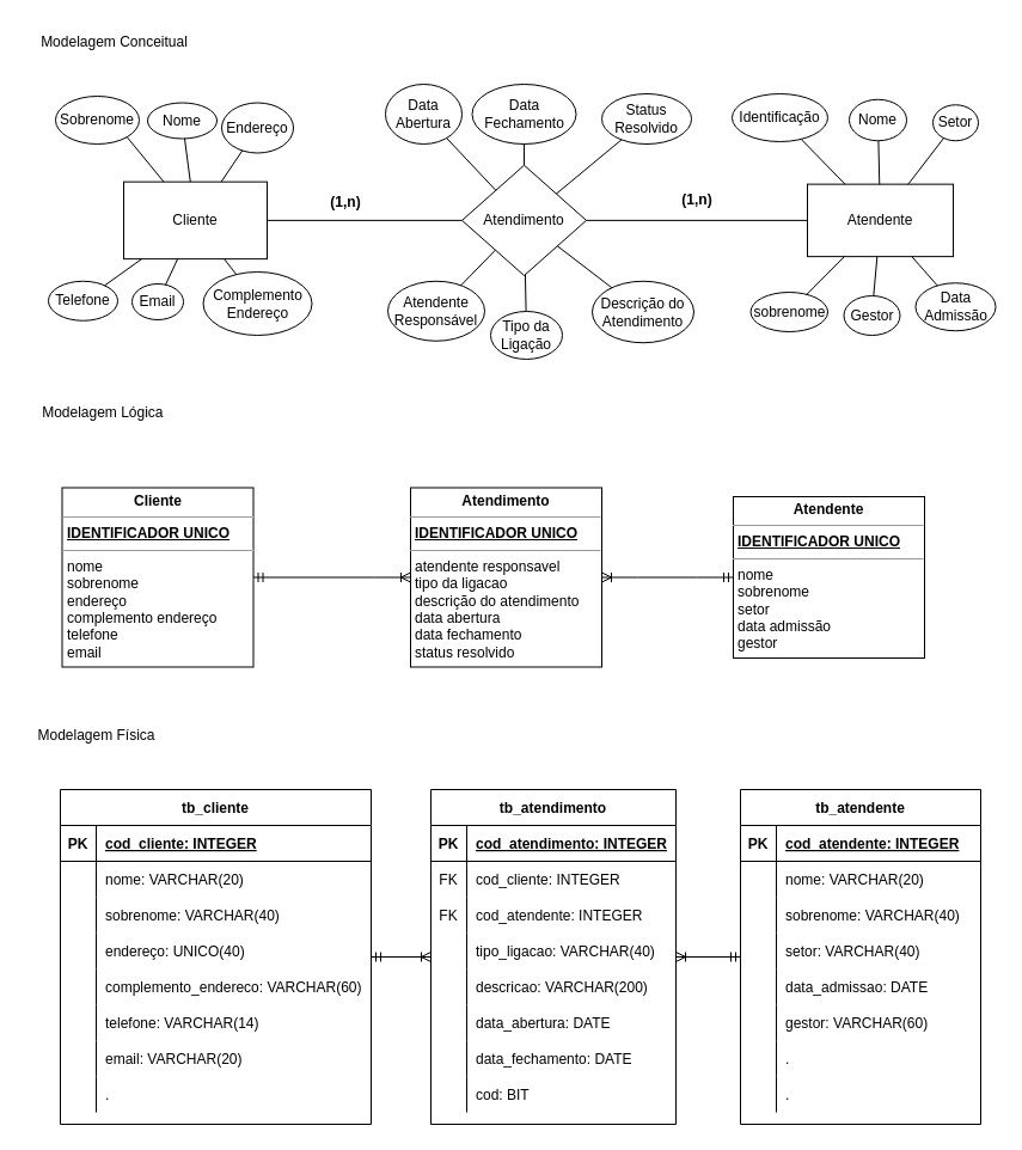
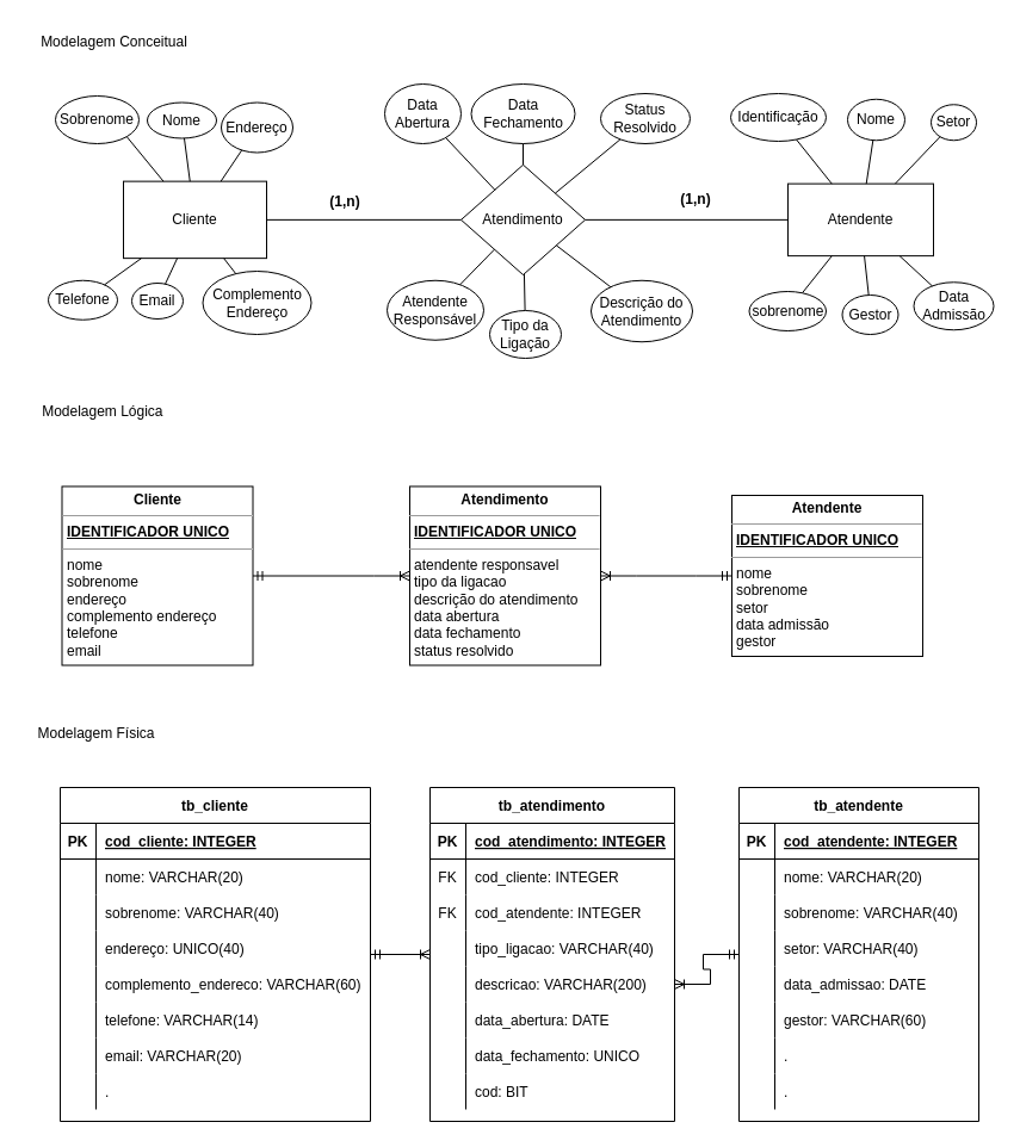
- <mxCell id="7" value="Atendente" style="rounded=0;whiteSpace=wrap;html=1;" vertex="1" parent="1"><mxGeometry x="675" y="153.63" width="122" height="60.5" as="geometry" /></mxCell>
+ <mxCell id="7" value="Atendente" style="rounded=0;whiteSpace=wrap;html=1;" vertex="1" parent="1"><mxGeometry x="660" y="153.63" width="122" height="60.5" as="geometry" /></mxCell>
- <mxCell id="127" value="" style="edgeStyle=entityRelationEdgeStyle;fontSize=12;html=1;endArrow=ERoneToMany;startArrow=ERmandOne;rounded=0;" edge="1" parent="1" source="101" target="76"><mxGeometry width="100" height="100" relative="1" as="geometry"><mxPoint x="370" y="780" as="sourcePoint" /><mxPoint x="470" y="680" as="targetPoint" /></mxGeometry></mxCell>
+ <mxCell id="127" value="" style="edgeStyle=entityRelationEdgeStyle;fontSize=12;html=1;endArrow=ERoneToMany;startArrow=ERmandOne;rounded=0;" edge="1" parent="1" source="101" target="91"><mxGeometry width="100" height="100" relative="1" as="geometry"><mxPoint x="370" y="780" as="sourcePoint" /><mxPoint x="470" y="680" as="targetPoint" /></mxGeometry></mxCell>
- <mxCell id="97" value="data_fechamento: DATE" style="shape=partialRectangle;connectable=0;fillColor=none;top=0;left=0;bottom=0;right=0;align=left;spacingLeft=6;overflow=hidden;" vertex="1" parent="95"><mxGeometry x="30" width="175" height="30" as="geometry"><mxRectangle width="175" height="30" as="alternateBounds" /></mxGeometry></mxCell>
+ <mxCell id="97" value="data_fechamento: UNICO" style="shape=partialRectangle;connectable=0;fillColor=none;top=0;left=0;bottom=0;right=0;align=left;spacingLeft=6;overflow=hidden;" vertex="1" parent="95"><mxGeometry x="30" width="175" height="30" as="geometry"><mxRectangle width="175" height="30" as="alternateBounds" /></mxGeometry></mxCell>
